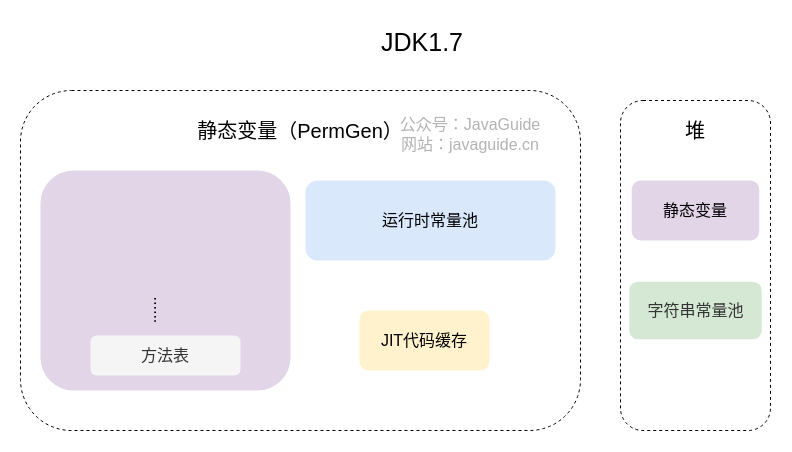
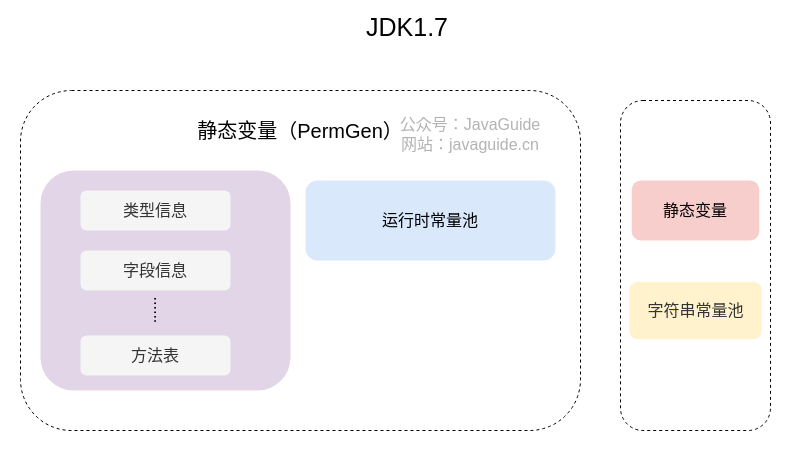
- <mxCell id="15" value="&lt;span style=&quot;color: rgb(0 , 0 , 0) ; font-family: &amp;quot;helvetica&amp;quot; ; font-size: 25px ; font-style: normal ; font-weight: 400 ; letter-spacing: normal ; text-align: center ; text-indent: 0px ; text-transform: none ; word-spacing: 0px ; display: inline ; float: none&quot;&gt;JDK1.7&lt;/span&gt;" style="text;whiteSpace=wrap;html=1;sketch=0;rounded=1;" parent="1" vertex="1"><mxGeometry x="379" y="20" width="110" height="30" as="geometry" /></mxCell>
+ <mxCell id="15" value="&lt;span style=&quot;color: rgb(0 , 0 , 0) ; font-family: &amp;quot;helvetica&amp;quot; ; font-size: 25px ; font-style: normal ; font-weight: 400 ; letter-spacing: normal ; text-align: center ; text-indent: 0px ; text-transform: none ; word-spacing: 0px ; display: inline ; float: none&quot;&gt;JDK1.7&lt;/span&gt;" style="text;whiteSpace=wrap;html=1;sketch=0;rounded=1;" parent="1" vertex="1"><mxGeometry x="364" y="5" width="110" height="30" as="geometry" /></mxCell>
- <mxCell id="16" value="堆" style="text;html=1;strokeColor=none;fillColor=none;align=center;verticalAlign=middle;whiteSpace=wrap;rounded=1;fontSize=20;sketch=0;glass=1;shadow=0;" parent="1" vertex="1"><mxGeometry x="665" y="120" width="60" height="20" as="geometry" /></mxCell>
+ <mxCell id="10" value="类型信息" style="rounded=1;whiteSpace=wrap;html=1;fillColor=#f5f5f5;strokeColor=none;sketch=0;fontSize=16;fontColor=#333333;glass=0;shadow=0;" parent="1" vertex="1"><mxGeometry x="80" y="190" width="150" height="40" as="geometry" /></mxCell>
- <mxCell id="4" value="静态变量" style="rounded=1;whiteSpace=wrap;html=1;fillColor=#e1d5e7;strokeColor=none;sketch=0;fontSize=16;" parent="1" vertex="1"><mxGeometry x="631.25" y="180" width="127.5" height="60" as="geometry" /></mxCell>
+ <mxCell id="4" value="静态变量" style="rounded=1;whiteSpace=wrap;html=1;fillColor=#f8cecc;strokeColor=none;sketch=0;fontSize=16;" parent="1" vertex="1"><mxGeometry x="631.25" y="180" width="127.5" height="60" as="geometry" /></mxCell>
+ <mxCell id="11" value="字段信息" style="rounded=1;whiteSpace=wrap;html=1;fillColor=#f5f5f5;strokeColor=none;sketch=0;fontSize=16;fontColor=#333333;glass=0;shadow=0;" parent="1" vertex="1"><mxGeometry x="80" y="250" width="150" height="40" as="geometry" /></mxCell>
- <mxCell id="5" value="&lt;span style=&quot;color: rgb(51, 51, 51); font-size: 16px;&quot;&gt;字符串常量池&lt;/span&gt;" style="rounded=1;whiteSpace=wrap;html=1;fillColor=#d5e8d4;strokeColor=none;sketch=0;fontSize=16;" parent="1" vertex="1"><mxGeometry x="628.75" y="281.25" width="132.5" height="57.5" as="geometry" /></mxCell>
+ <mxCell id="5" value="&lt;span style=&quot;color: rgb(51, 51, 51); font-size: 16px;&quot;&gt;字符串常量池&lt;/span&gt;" style="rounded=1;whiteSpace=wrap;html=1;fillColor=#fff2cc;strokeColor=none;sketch=0;fontSize=16;" parent="1" vertex="1"><mxGeometry x="628.75" y="281.25" width="132.5" height="57.5" as="geometry" /></mxCell>
- <mxCell id="8" value="JIT代码缓存" style="rounded=1;whiteSpace=wrap;html=1;fillColor=#fff2cc;strokeColor=none;sketch=0;fontSize=16;glass=0;shadow=0;" parent="1" vertex="1"><mxGeometry x="359" y="310" width="130" height="60" as="geometry" /></mxCell>
- <mxCell id="12" value="方法表" style="rounded=1;whiteSpace=wrap;html=1;fillColor=#f5f5f5;strokeColor=none;sketch=0;fontSize=16;fontColor=#333333;glass=0;shadow=0;" parent="1" vertex="1"><mxGeometry x="90" y="335" width="150" height="40" as="geometry" /></mxCell>
+ <mxCell id="12" value="方法表" style="rounded=1;whiteSpace=wrap;html=1;fillColor=#f5f5f5;strokeColor=none;sketch=0;fontSize=16;fontColor=#333333;glass=0;shadow=0;" parent="1" vertex="1"><mxGeometry x="80" y="335" width="150" height="40" as="geometry" /></mxCell>
